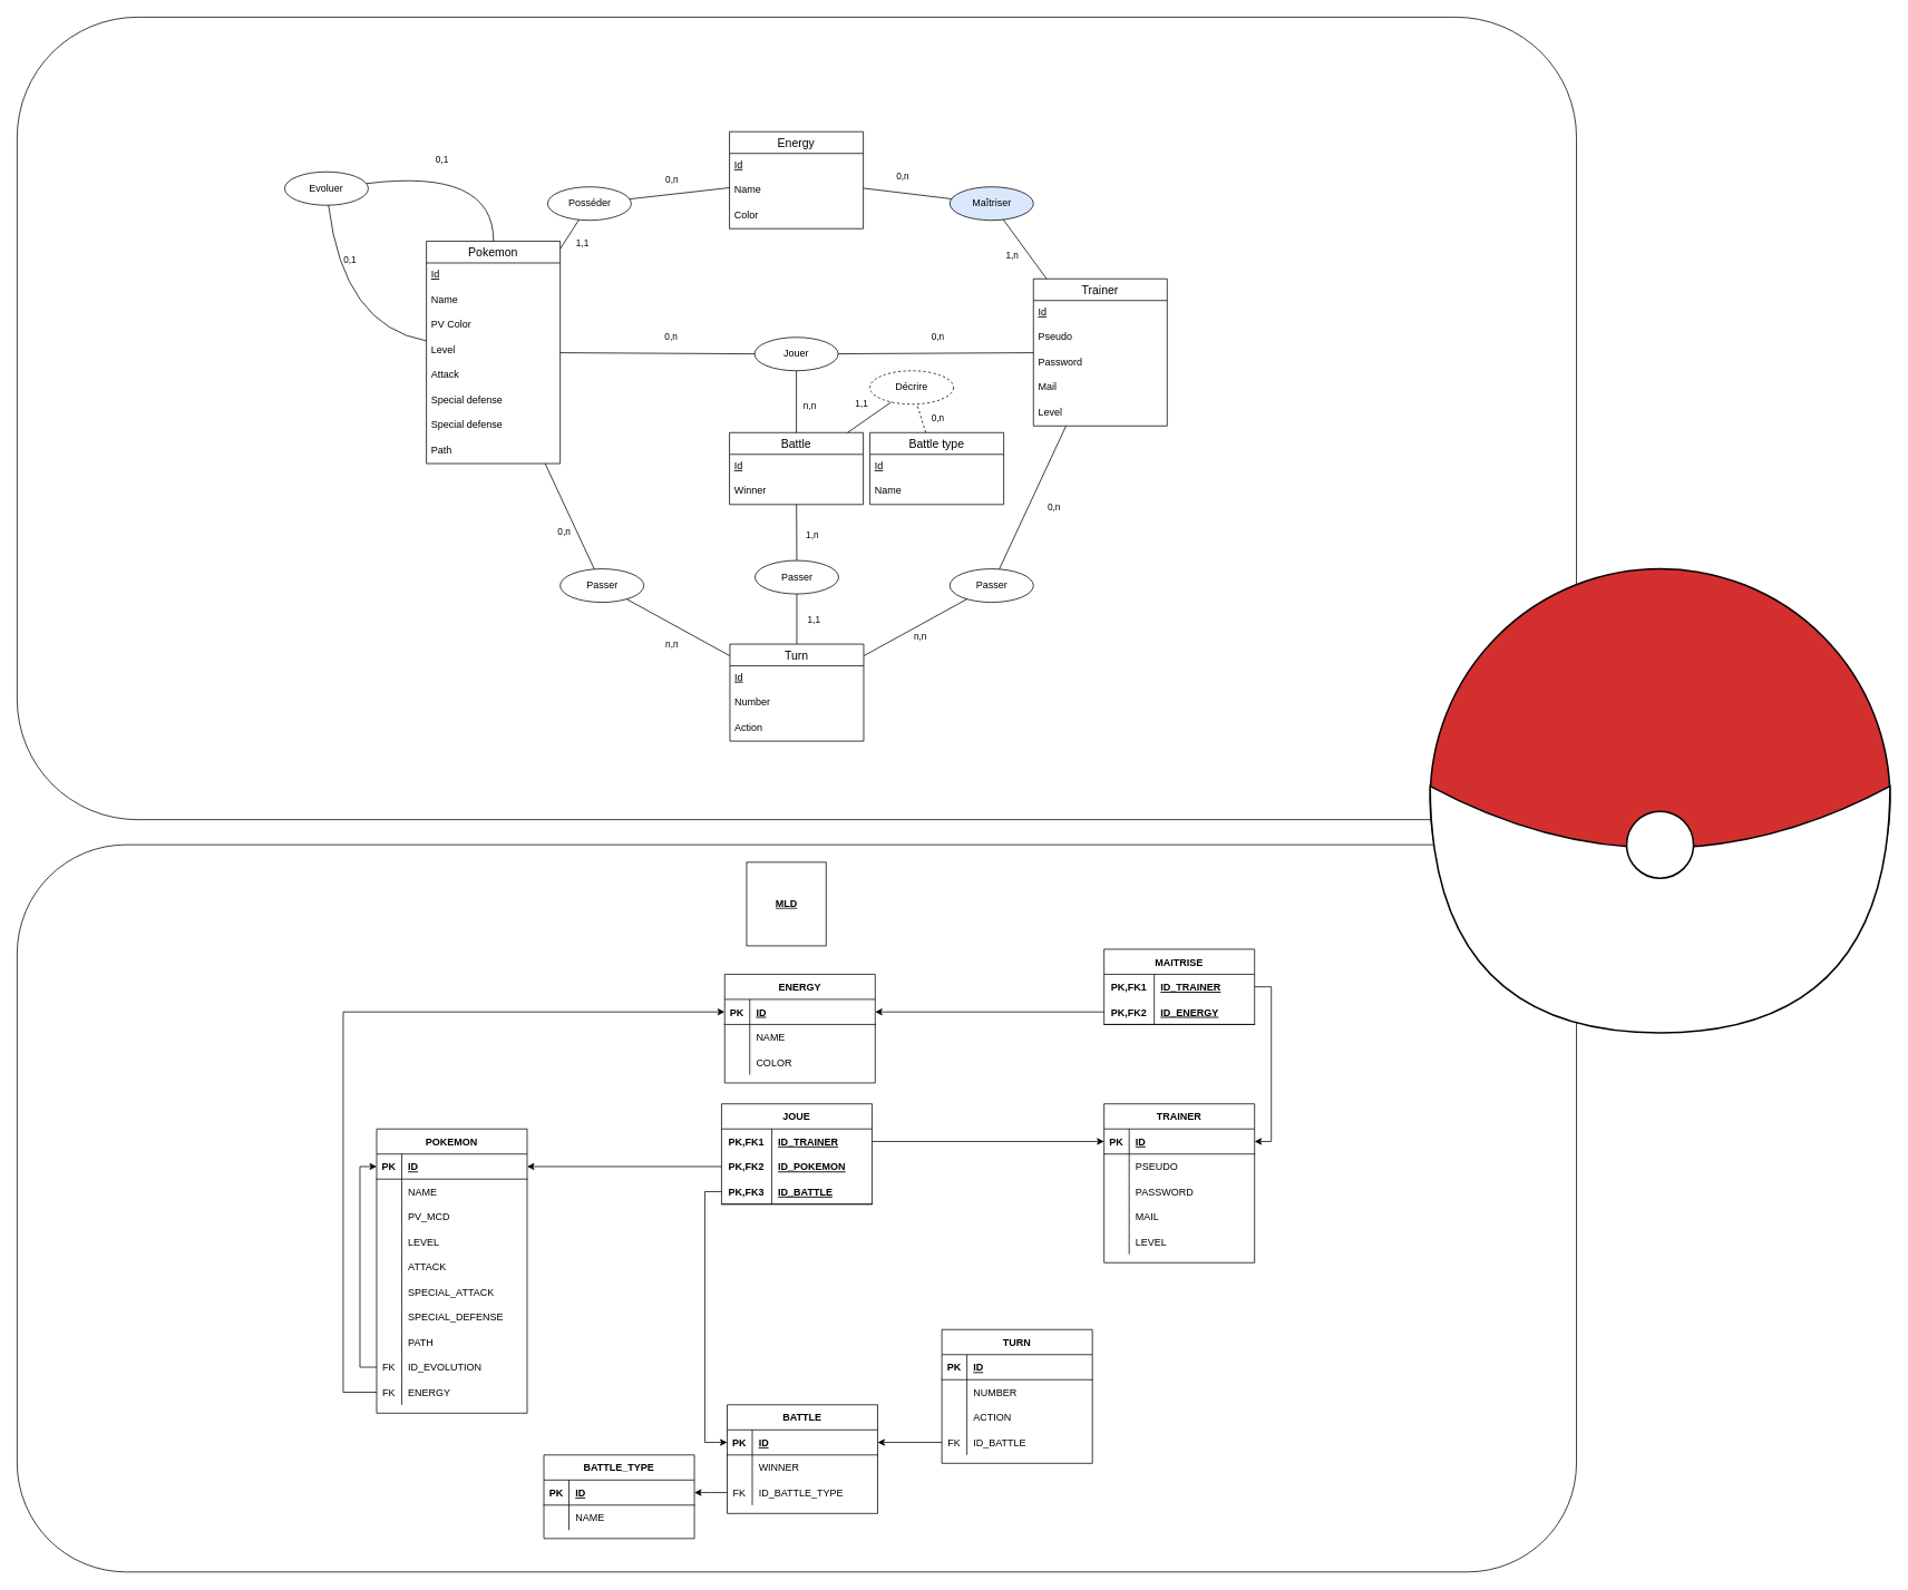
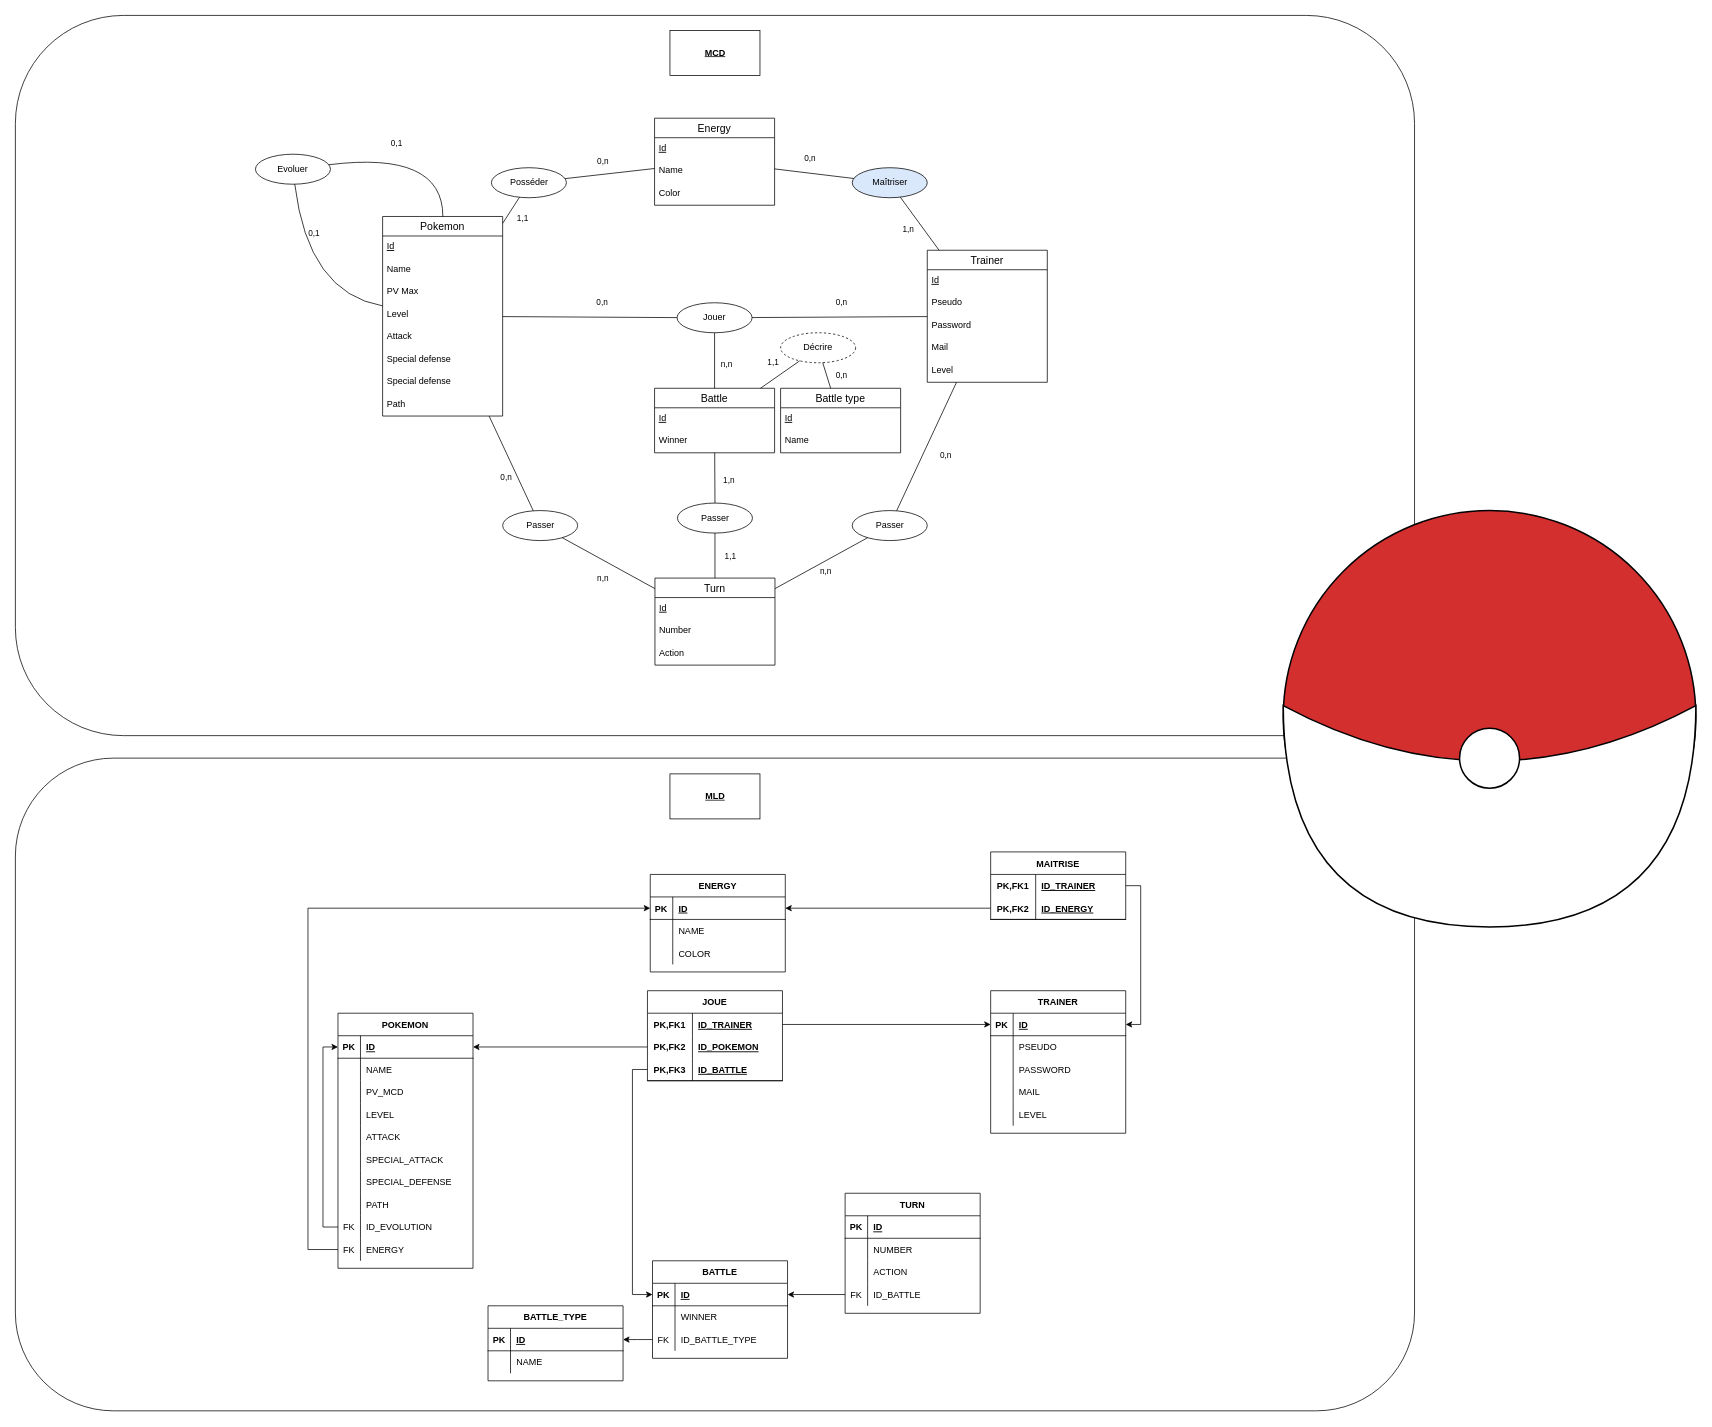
+ <mxCell id="6" value="MCD" style="rounded=0;whiteSpace=wrap;html=1;verticalAlign=middle;fontStyle=5" parent="1" vertex="1"><mxGeometry x="892.5" y="40" width="120" height="60" as="geometry" /></mxCell>
- <mxCell id="10" value="PV Color" style="text;strokeColor=none;fillColor=none;spacingLeft=4;spacingRight=4;overflow=hidden;rotatable=0;points=[[0,0.5],[1,0.5]];portConstraint=eastwest;fontSize=12;" parent="7" vertex="1"><mxGeometry y="86" width="160" height="30" as="geometry" /></mxCell>
+ <mxCell id="10" value="PV Max" style="text;strokeColor=none;fillColor=none;spacingLeft=4;spacingRight=4;overflow=hidden;rotatable=0;points=[[0,0.5],[1,0.5]];portConstraint=eastwest;fontSize=12;" parent="7" vertex="1"><mxGeometry y="86" width="160" height="30" as="geometry" /></mxCell>
- <mxCell id="108" value="" style="endArrow=none;html=1;rounded=0;dashed=1;" parent="1" source="104" target="107" edge="1"><mxGeometry relative="1" as="geometry"><mxPoint x="1170" y="680" as="sourcePoint" /><mxPoint x="1170" y="606" as="targetPoint" /></mxGeometry></mxCell>
+ <mxCell id="108" value="" style="endArrow=none;html=1;rounded=0;" parent="1" source="104" target="107" edge="1"><mxGeometry relative="1" as="geometry"><mxPoint x="1170" y="680" as="sourcePoint" /><mxPoint x="1170" y="606" as="targetPoint" /></mxGeometry></mxCell>
- <mxCell id="4" value="MLD" style="rounded=0;whiteSpace=wrap;html=1;verticalAlign=middle;fontStyle=5" parent="1" vertex="1"><mxGeometry x="892.5" y="1031" width="95" height="100" as="geometry" /></mxCell>
+ <mxCell id="4" value="MLD" style="rounded=0;whiteSpace=wrap;html=1;verticalAlign=middle;fontStyle=5" parent="1" vertex="1"><mxGeometry x="892.5" y="1031" width="120" height="60" as="geometry" /></mxCell>
